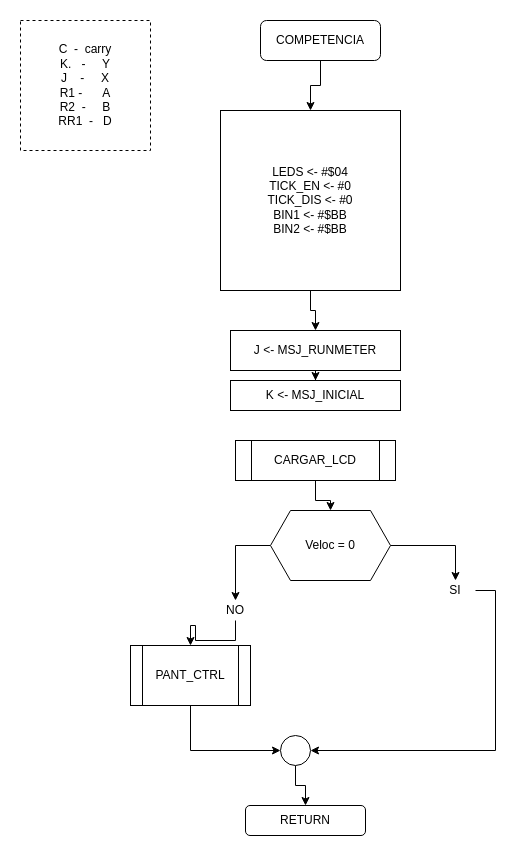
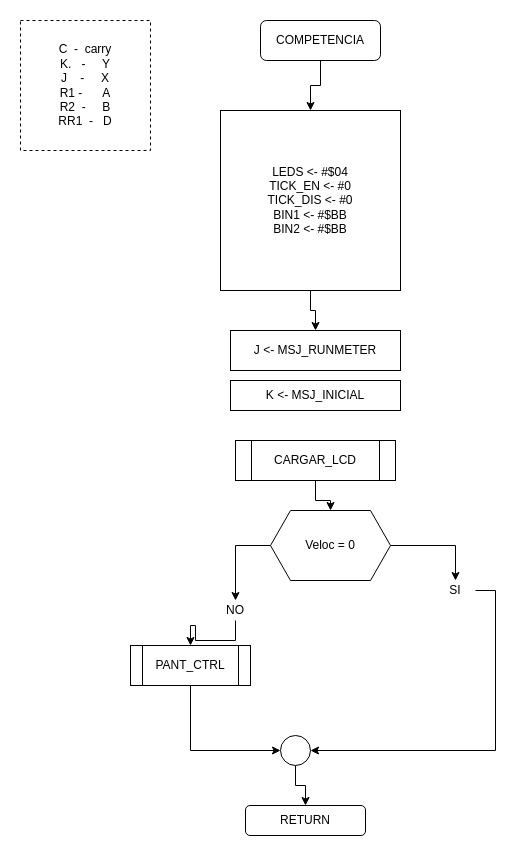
- <mxCell id="6" style="edgeStyle=orthogonalEdgeStyle;rounded=0;orthogonalLoop=1;jettySize=auto;html=1;exitX=0.5;exitY=1;exitDx=0;exitDy=0;" edge="1" parent="1" source="7" target="9"><mxGeometry relative="1" as="geometry" /></mxCell>
- <mxCell id="21" value="PANT_CTRL" style="shape=process;whiteSpace=wrap;html=1;backgroundOutline=1;" vertex="1" parent="1"><mxGeometry x="130" y="645" width="120" height="60" as="geometry" /></mxCell>
+ <mxCell id="21" value="PANT_CTRL" style="shape=process;whiteSpace=wrap;html=1;backgroundOutline=1;" vertex="1" parent="1"><mxGeometry x="130" y="645" width="120" height="40" as="geometry" /></mxCell>
